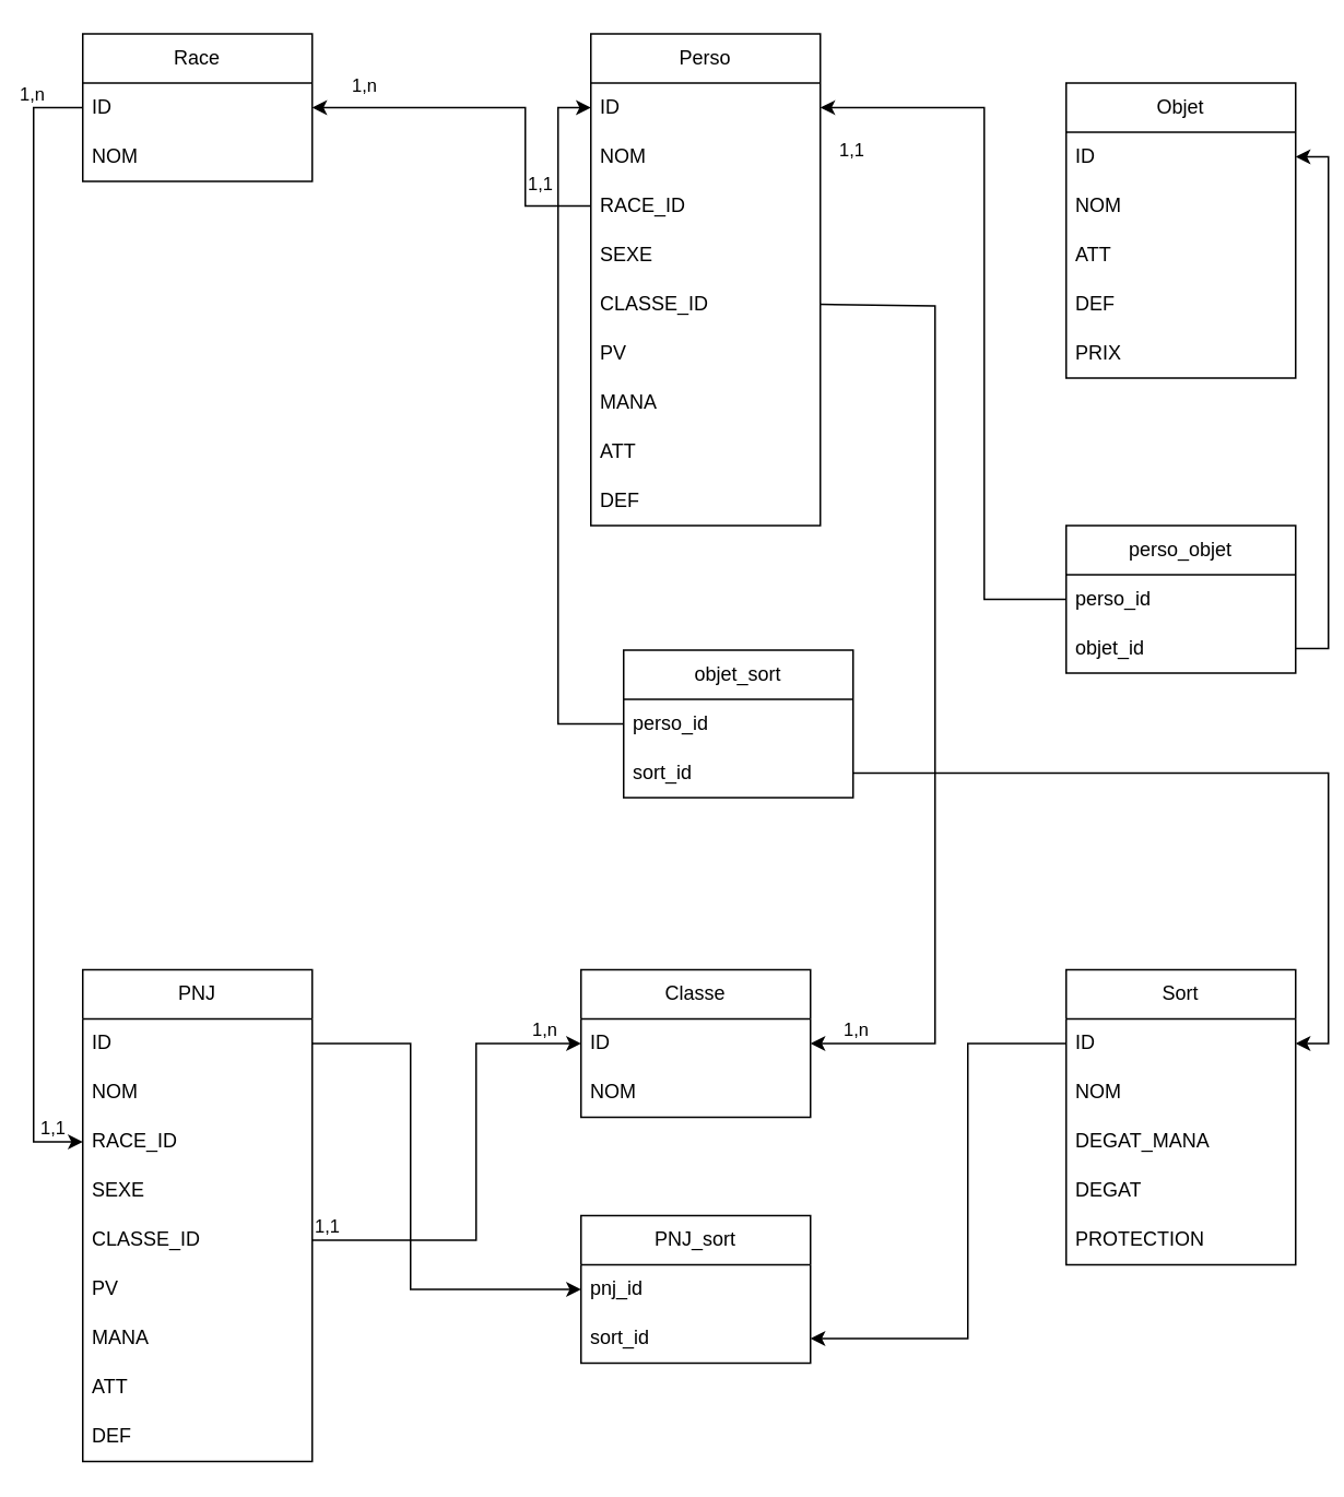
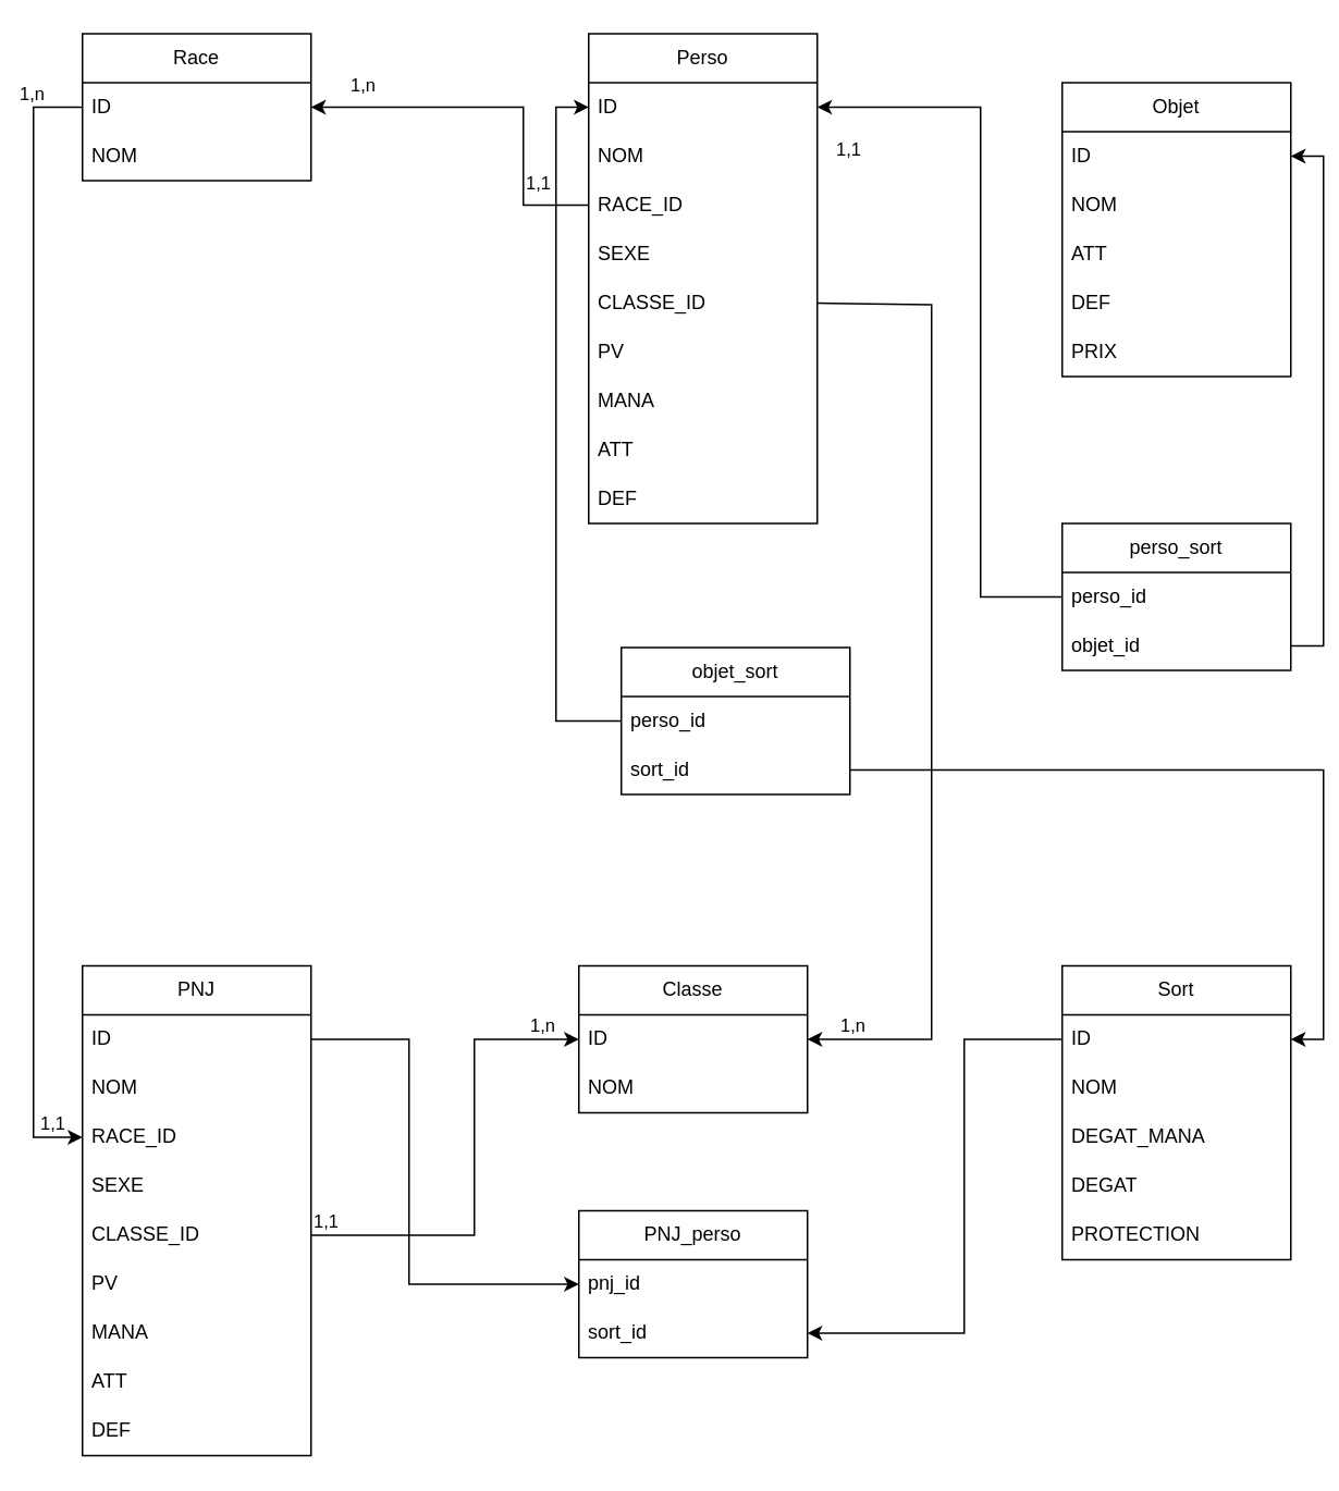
- <mxCell id="57" value="perso_objet" style="swimlane;fontStyle=0;childLayout=stackLayout;horizontal=1;startSize=30;horizontalStack=0;resizeParent=1;resizeParentMax=0;resizeLast=0;collapsible=1;marginBottom=0;whiteSpace=wrap;html=1;" vertex="1" parent="1"><mxGeometry x="650" y="320" width="140" height="90" as="geometry" /></mxCell>
+ <mxCell id="57" value="perso_sort" style="swimlane;fontStyle=0;childLayout=stackLayout;horizontal=1;startSize=30;horizontalStack=0;resizeParent=1;resizeParentMax=0;resizeLast=0;collapsible=1;marginBottom=0;whiteSpace=wrap;html=1;" vertex="1" parent="1"><mxGeometry x="650" y="320" width="140" height="90" as="geometry" /></mxCell>
- <mxCell id="52" value="PNJ_sort" style="swimlane;fontStyle=0;childLayout=stackLayout;horizontal=1;startSize=30;horizontalStack=0;resizeParent=1;resizeParentMax=0;resizeLast=0;collapsible=1;marginBottom=0;whiteSpace=wrap;html=1;" vertex="1" parent="1"><mxGeometry x="354" y="741" width="140" height="90" as="geometry" /></mxCell>
+ <mxCell id="52" value="PNJ_perso" style="swimlane;fontStyle=0;childLayout=stackLayout;horizontal=1;startSize=30;horizontalStack=0;resizeParent=1;resizeParentMax=0;resizeLast=0;collapsible=1;marginBottom=0;whiteSpace=wrap;html=1;" vertex="1" parent="1"><mxGeometry x="354" y="741" width="140" height="90" as="geometry" /></mxCell>
